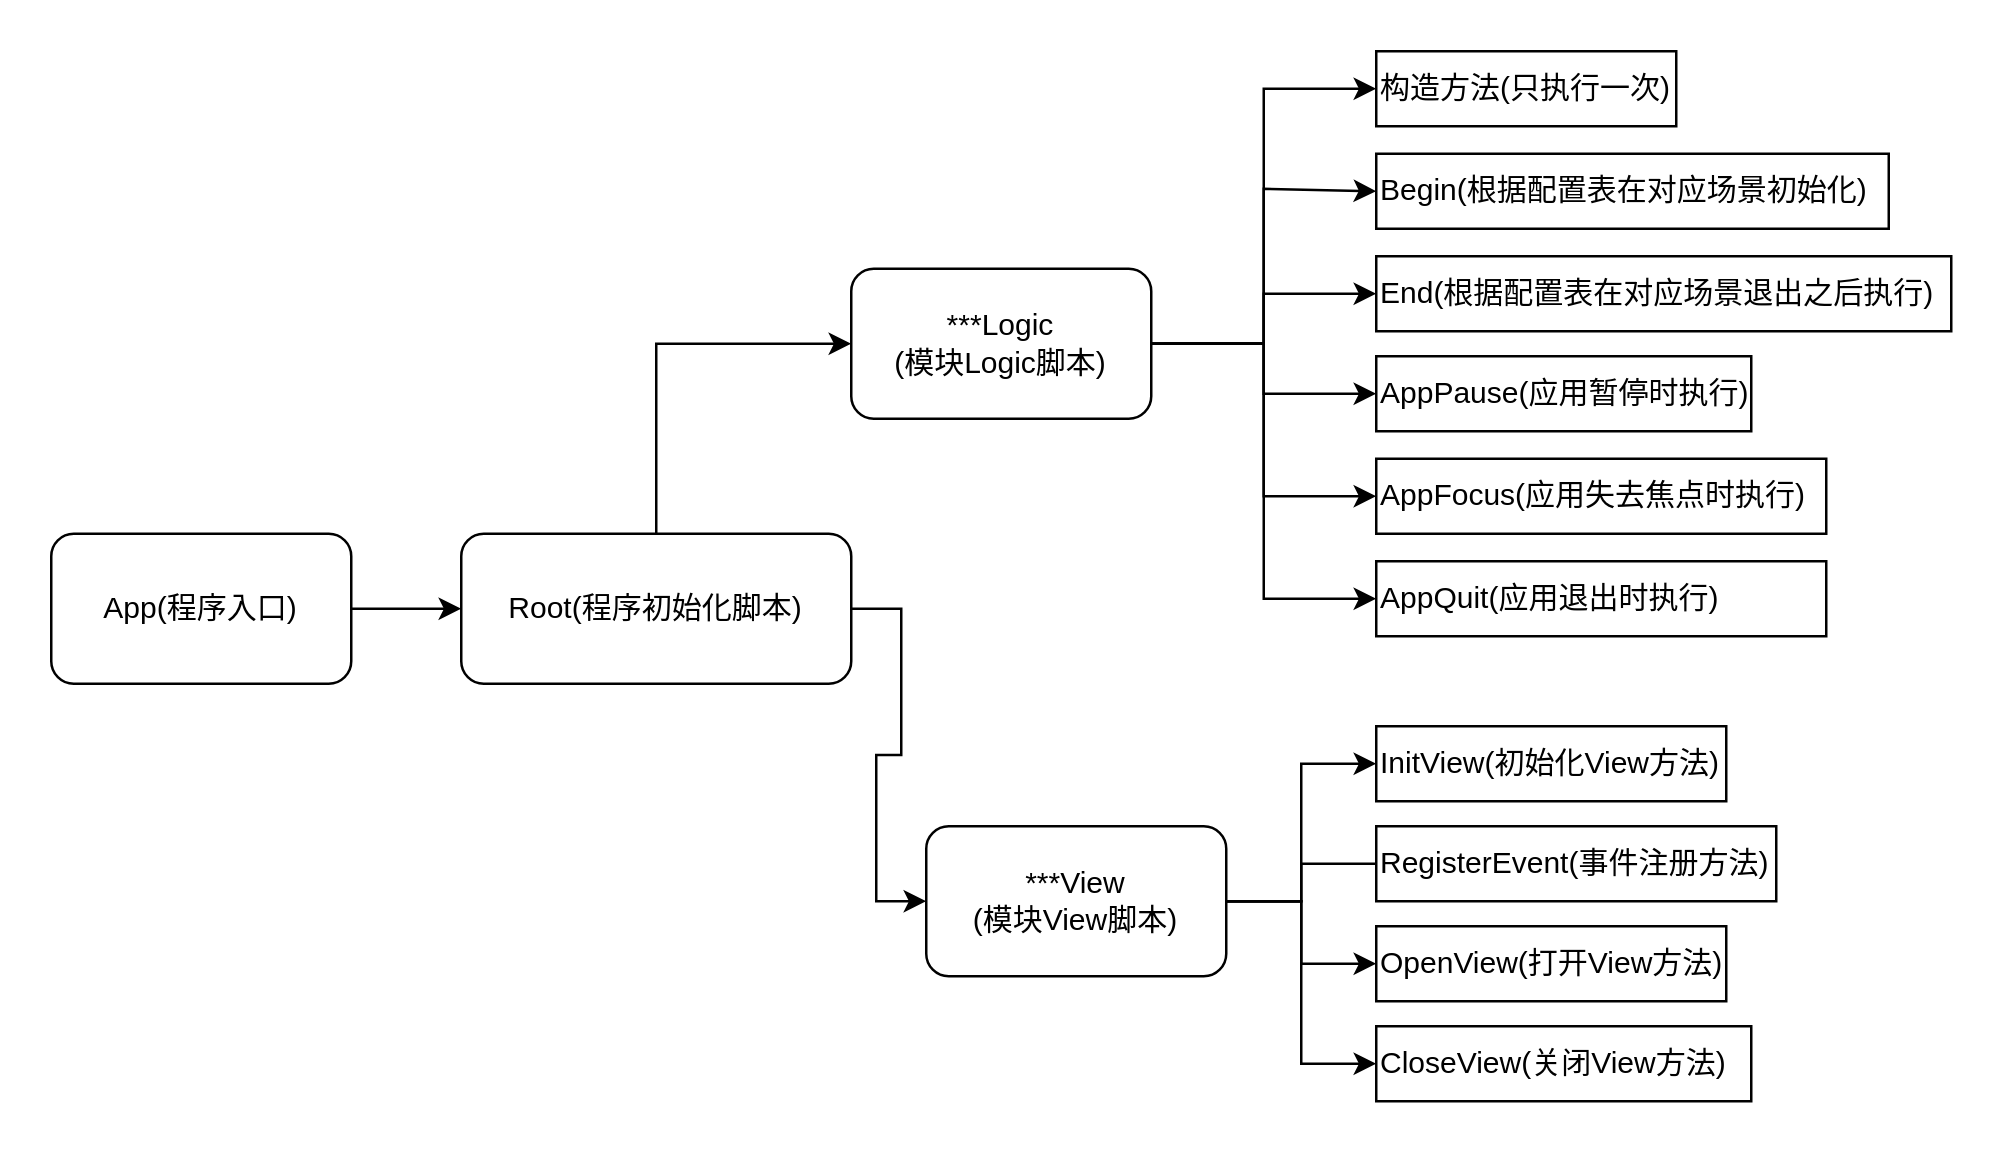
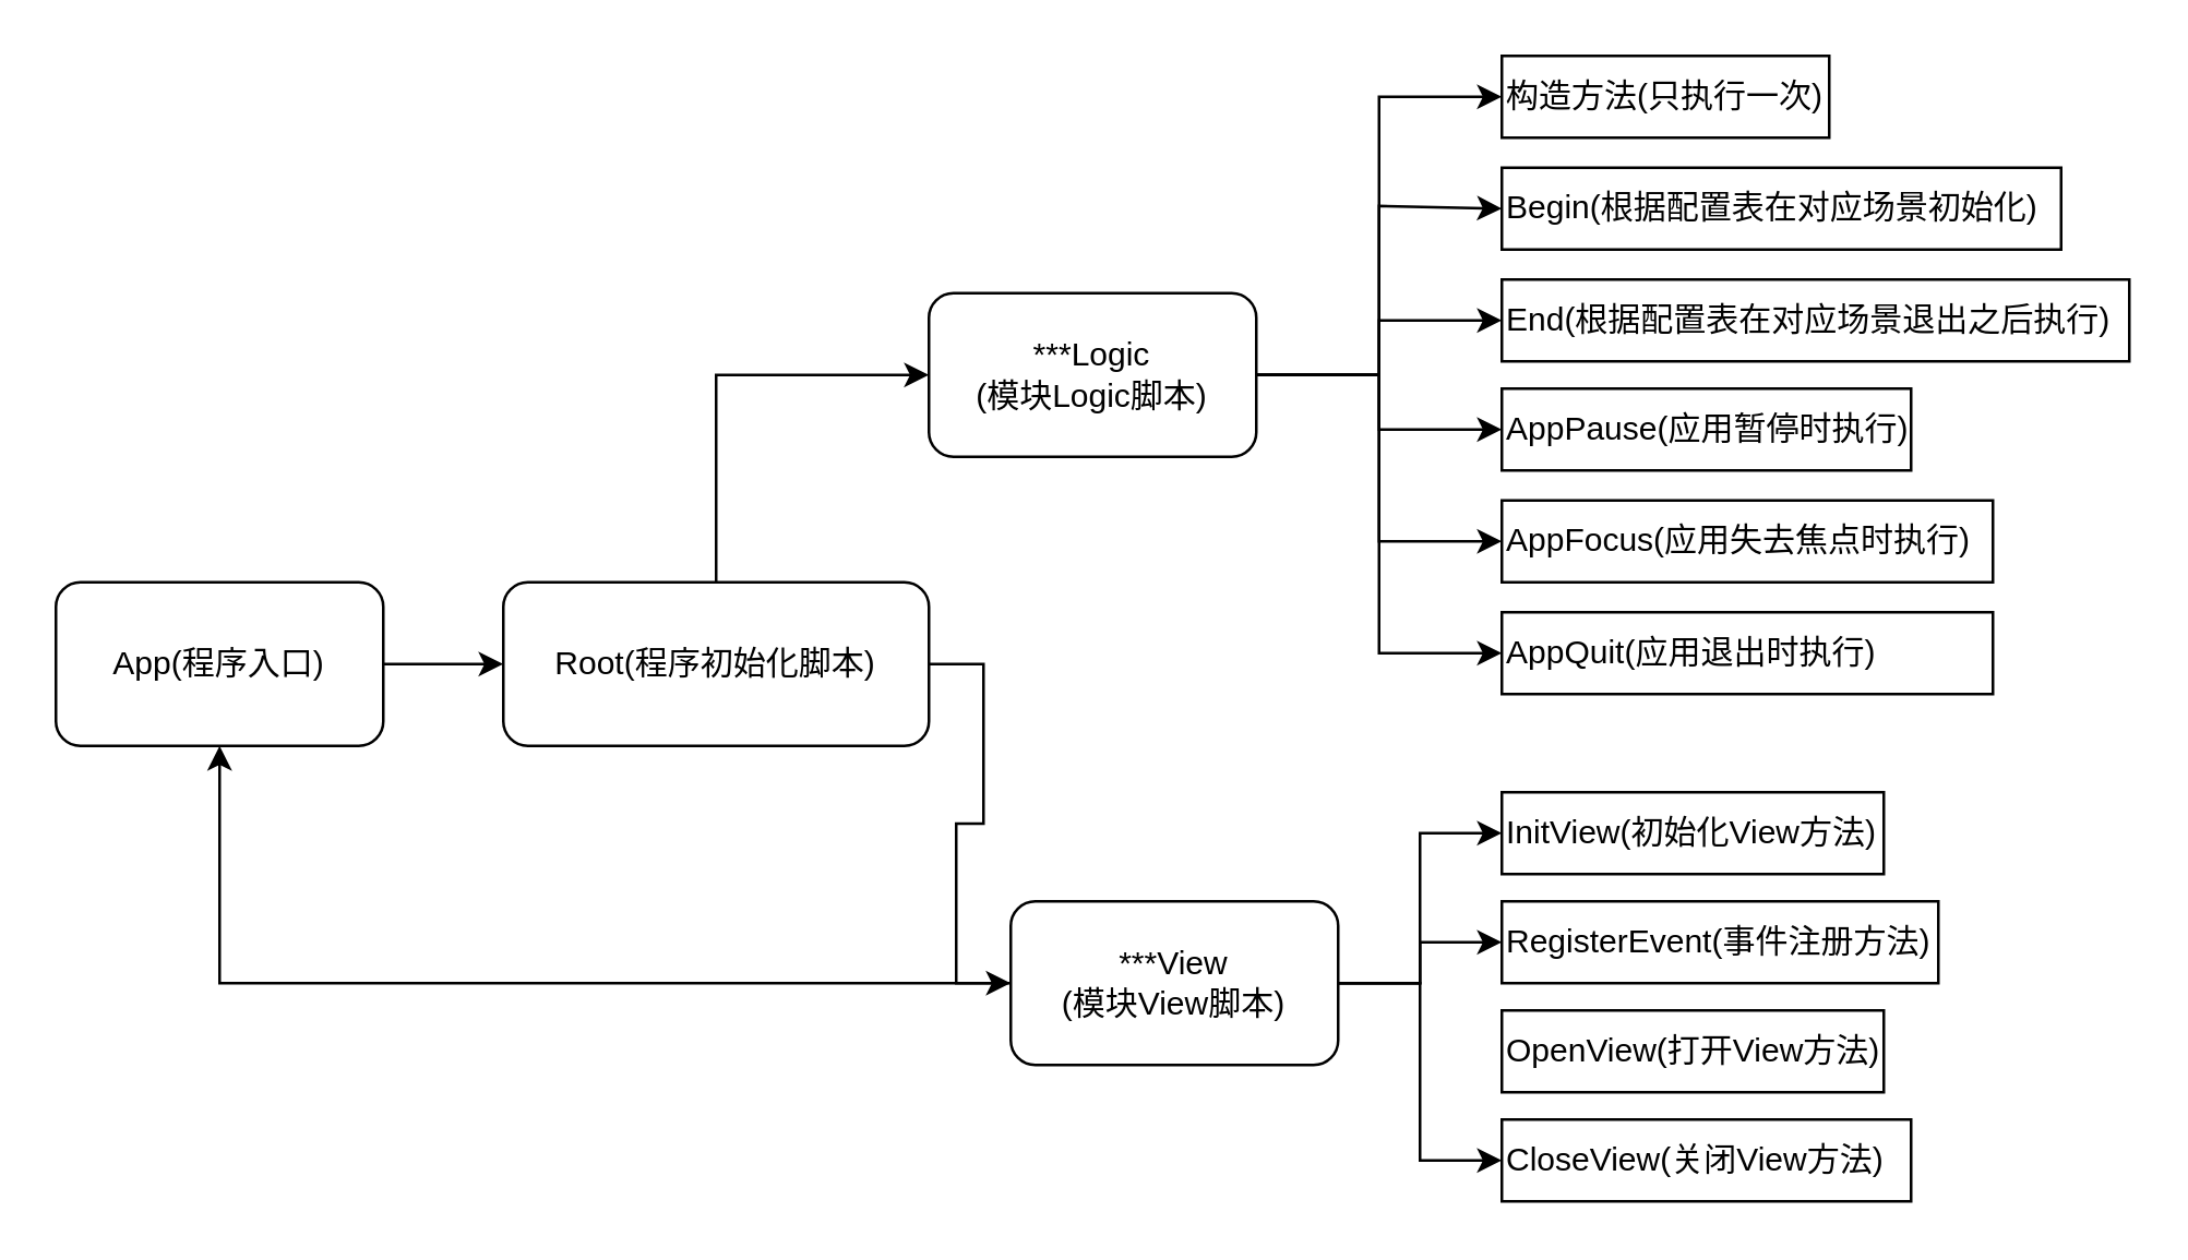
- <mxCell id="15" style="edgeStyle=orthogonalEdgeStyle;rounded=0;orthogonalLoop=1;jettySize=auto;html=1;entryX=0;entryY=0.5;entryDx=0;entryDy=0;endArrow=none;" parent="1" source="18" target="26" edge="1"><mxGeometry relative="1" as="geometry" /></mxCell>
+ <mxCell id="15" style="edgeStyle=orthogonalEdgeStyle;rounded=0;orthogonalLoop=1;jettySize=auto;html=1;entryX=0;entryY=0.5;entryDx=0;entryDy=0;" parent="1" source="18" target="26" edge="1"><mxGeometry relative="1" as="geometry" /></mxCell>
- <mxCell id="16" style="edgeStyle=orthogonalEdgeStyle;rounded=0;orthogonalLoop=1;jettySize=auto;html=1;entryX=0;entryY=0.5;entryDx=0;entryDy=0;" parent="1" source="18" target="27" edge="1"><mxGeometry relative="1" as="geometry" /></mxCell>
+ <mxCell id="16" style="edgeStyle=orthogonalEdgeStyle;rounded=0;orthogonalLoop=1;jettySize=auto;html=1;" parent="1" source="18" target="3" edge="1"><mxGeometry relative="1" as="geometry" /></mxCell>
